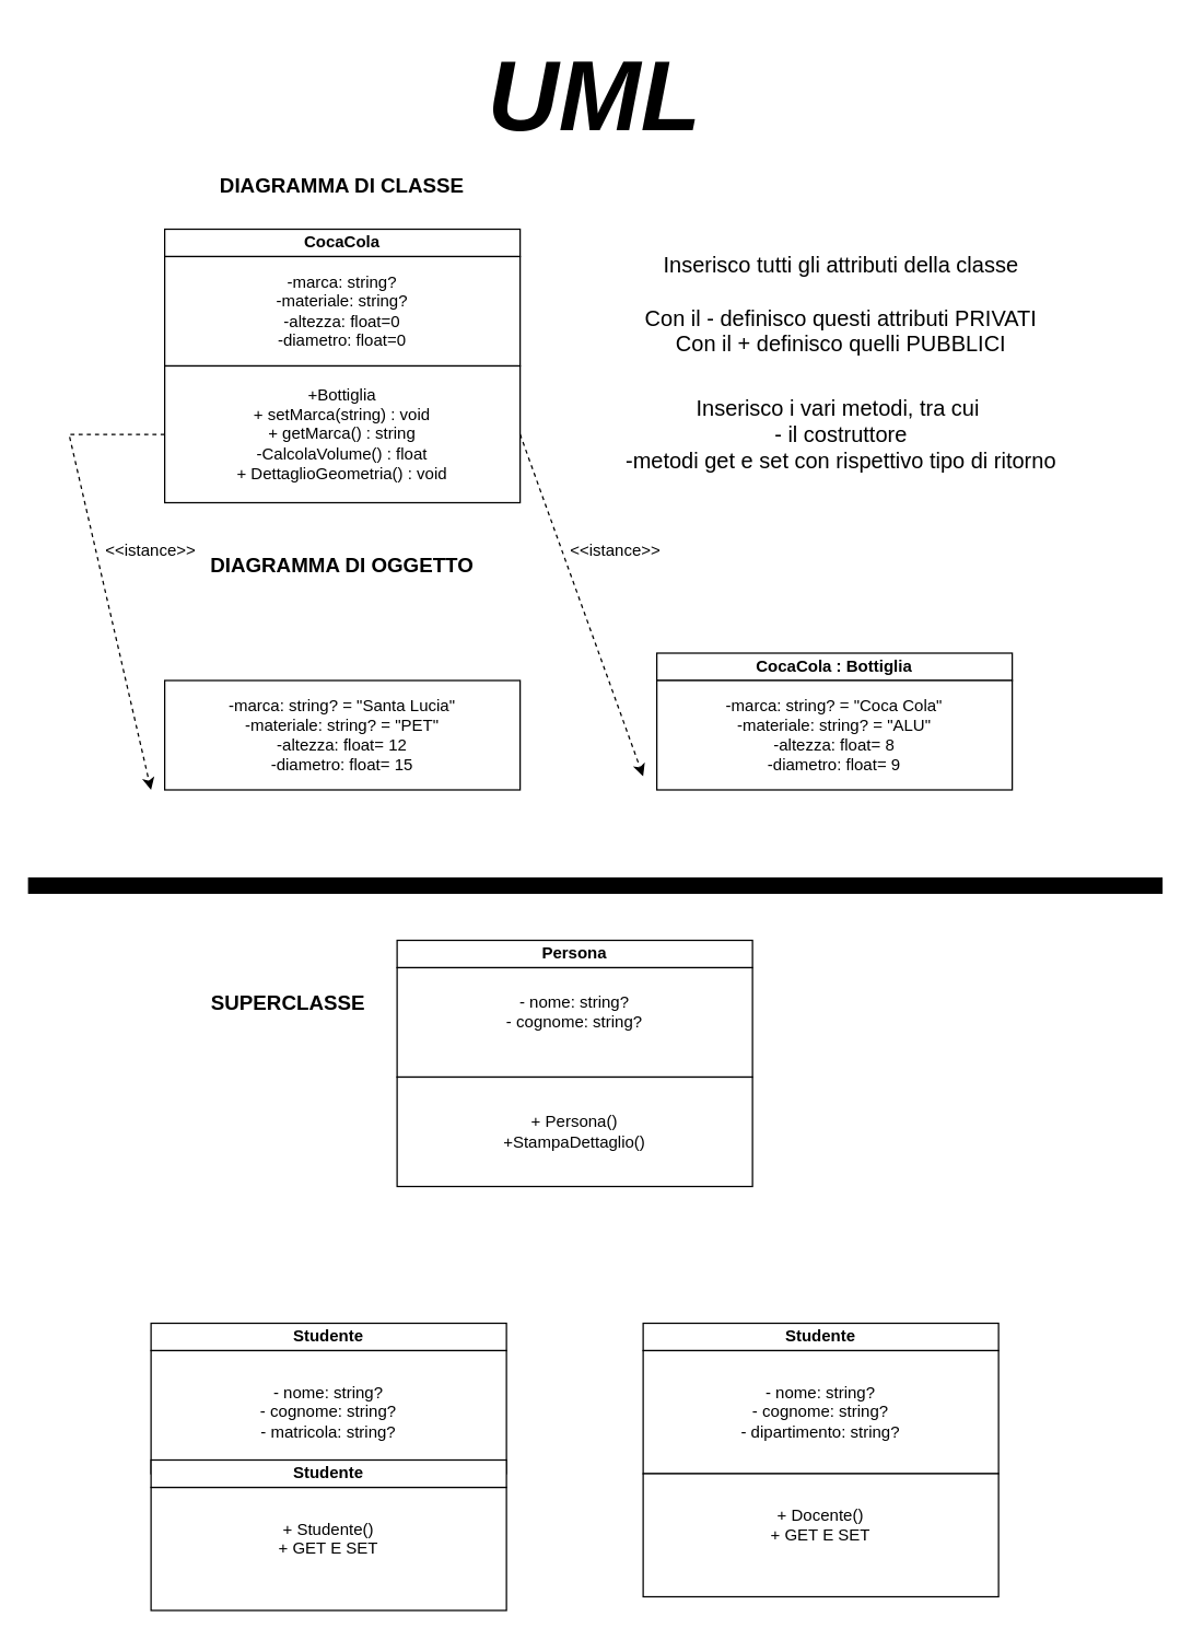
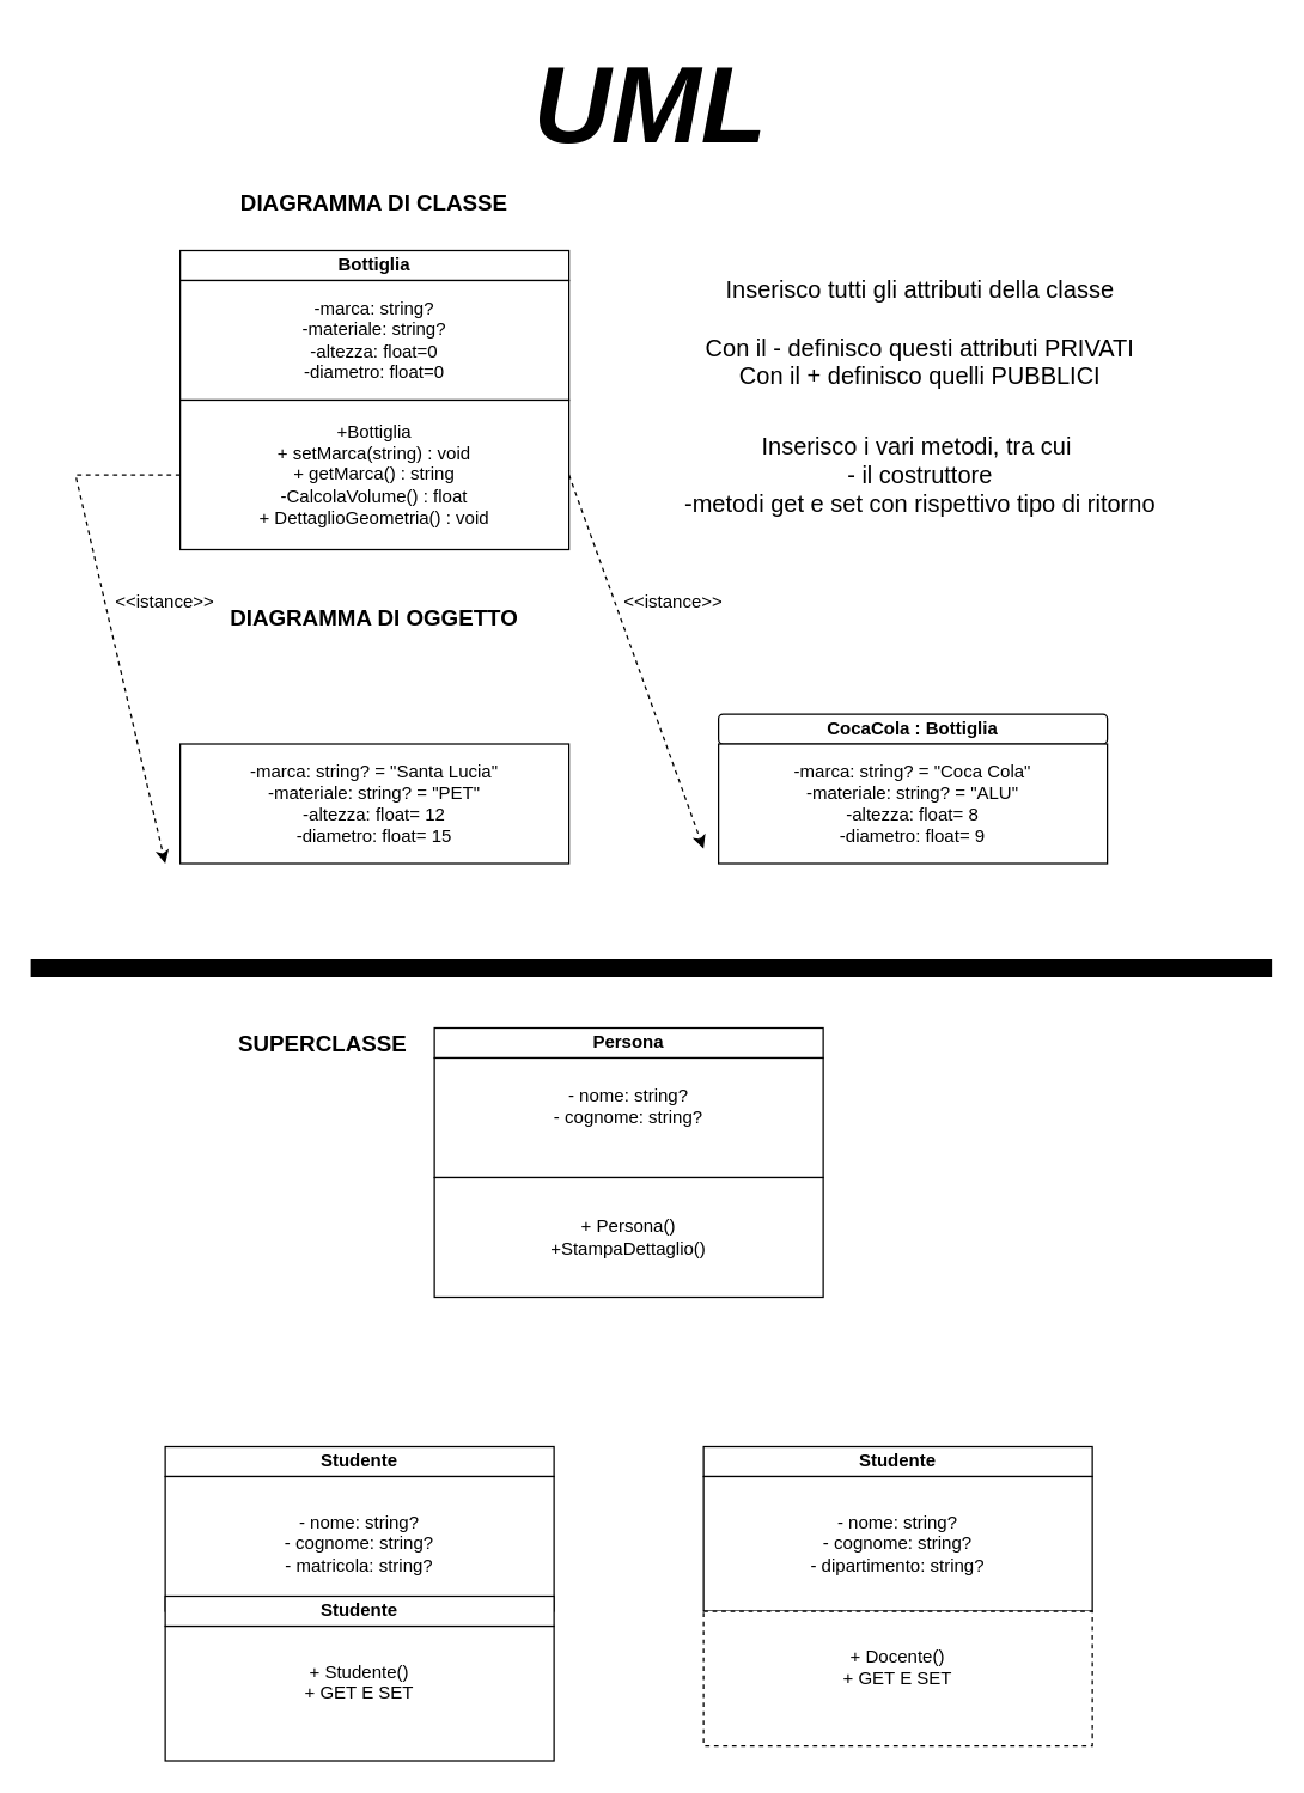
- <mxCell id="2" value="&lt;b&gt;CocaCola&lt;/b&gt;" style="rounded=0;whiteSpace=wrap;html=1;" parent="1" vertex="1"><mxGeometry x="120" y="167" width="260" height="20" as="geometry" /></mxCell>
+ <mxCell id="2" value="&lt;b&gt;Bottiglia&lt;/b&gt;" style="rounded=0;whiteSpace=wrap;html=1;" parent="1" vertex="1"><mxGeometry x="120" y="167" width="260" height="20" as="geometry" /></mxCell>
- <mxCell id="15" value="&lt;b&gt;CocaCola : Bottiglia&lt;/b&gt;" style="rounded=0;whiteSpace=wrap;html=1;" parent="1" vertex="1"><mxGeometry x="480" y="477" width="260" height="20" as="geometry" /></mxCell>
+ <mxCell id="15" value="&lt;b&gt;CocaCola : Bottiglia&lt;/b&gt;" style="whiteSpace=wrap;html=1;rounded=1;" parent="1" vertex="1"><mxGeometry x="480" y="477" width="260" height="20" as="geometry" /></mxCell>
- <mxCell id="30" value="&lt;font style=&quot;font-size: 15px;&quot;&gt;&lt;b&gt;SUPERCLASSE&lt;/b&gt;&lt;/font&gt;" style="text;html=1;align=center;verticalAlign=middle;resizable=0;points=[];autosize=1;strokeColor=none;fillColor=none;" parent="1" vertex="1"><mxGeometry x="140" y="717" width="140" height="30" as="geometry" /></mxCell>
+ <mxCell id="30" value="&lt;font style=&quot;font-size: 15px;&quot;&gt;&lt;b&gt;SUPERCLASSE&lt;/b&gt;&lt;/font&gt;" style="text;html=1;align=center;verticalAlign=middle;resizable=0;points=[];autosize=1;strokeColor=none;fillColor=none;" parent="1" vertex="1"><mxGeometry x="145" y="682" width="140" height="30" as="geometry" /></mxCell>
- <mxCell id="29" value="&lt;div&gt;+ Docente()&lt;/div&gt;&lt;div&gt;+ GET E SET&lt;/div&gt;&lt;div&gt;&lt;br&gt;&lt;/div&gt;" style="rounded=0;whiteSpace=wrap;html=1;" parent="1" vertex="1"><mxGeometry x="470" y="1077" width="260" height="90" as="geometry" /></mxCell>
+ <mxCell id="29" value="&lt;div&gt;+ Docente()&lt;/div&gt;&lt;div&gt;+ GET E SET&lt;/div&gt;&lt;div&gt;&lt;br&gt;&lt;/div&gt;" style="rounded=0;whiteSpace=wrap;html=1;dashed=1;" parent="1" vertex="1"><mxGeometry x="470" y="1077" width="260" height="90" as="geometry" /></mxCell>
